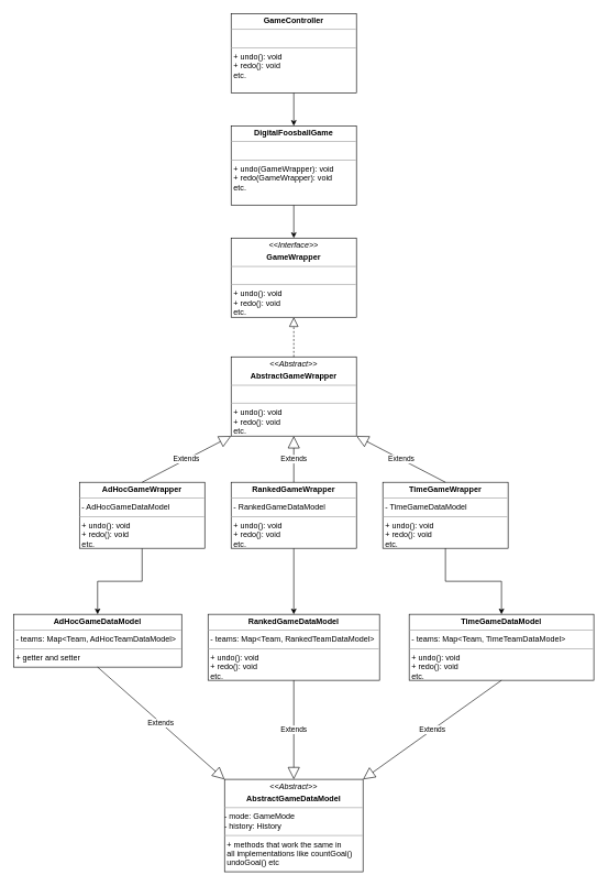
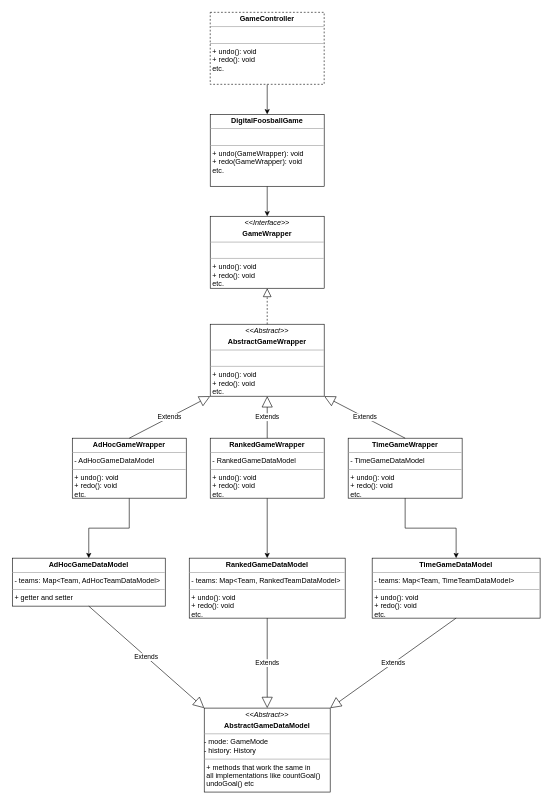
- <mxCell id="6" value="&lt;p style=&quot;margin: 0px ; margin-top: 4px ; text-align: center&quot;&gt;&lt;b&gt;GameController&lt;/b&gt;&lt;/p&gt;&lt;hr size=&quot;1&quot;&gt;&lt;p style=&quot;margin: 0px ; margin-left: 4px&quot;&gt;&lt;br&gt;&lt;/p&gt;&lt;hr size=&quot;1&quot;&gt;&lt;p style=&quot;margin: 0px ; margin-left: 4px&quot;&gt;+ undo(): void&lt;/p&gt;&lt;p style=&quot;margin: 0px ; margin-left: 4px&quot;&gt;+ redo(): void&lt;/p&gt;&lt;p style=&quot;margin: 0px ; margin-left: 4px&quot;&gt;etc.&lt;/p&gt;" style="verticalAlign=top;align=left;overflow=fill;fontSize=12;fontFamily=Helvetica;html=1;" vertex="1" parent="1"><mxGeometry x="350" y="20" width="190" height="120" as="geometry" /></mxCell>
+ <mxCell id="6" value="&lt;p style=&quot;margin: 0px ; margin-top: 4px ; text-align: center&quot;&gt;&lt;b&gt;GameController&lt;/b&gt;&lt;/p&gt;&lt;hr size=&quot;1&quot;&gt;&lt;p style=&quot;margin: 0px ; margin-left: 4px&quot;&gt;&lt;br&gt;&lt;/p&gt;&lt;hr size=&quot;1&quot;&gt;&lt;p style=&quot;margin: 0px ; margin-left: 4px&quot;&gt;+ undo(): void&lt;/p&gt;&lt;p style=&quot;margin: 0px ; margin-left: 4px&quot;&gt;+ redo(): void&lt;/p&gt;&lt;p style=&quot;margin: 0px ; margin-left: 4px&quot;&gt;etc.&lt;/p&gt;" style="verticalAlign=top;align=left;overflow=fill;fontSize=12;fontFamily=Helvetica;html=1;dashed=1;" vertex="1" parent="1"><mxGeometry x="350" y="20" width="190" height="120" as="geometry" /></mxCell>
